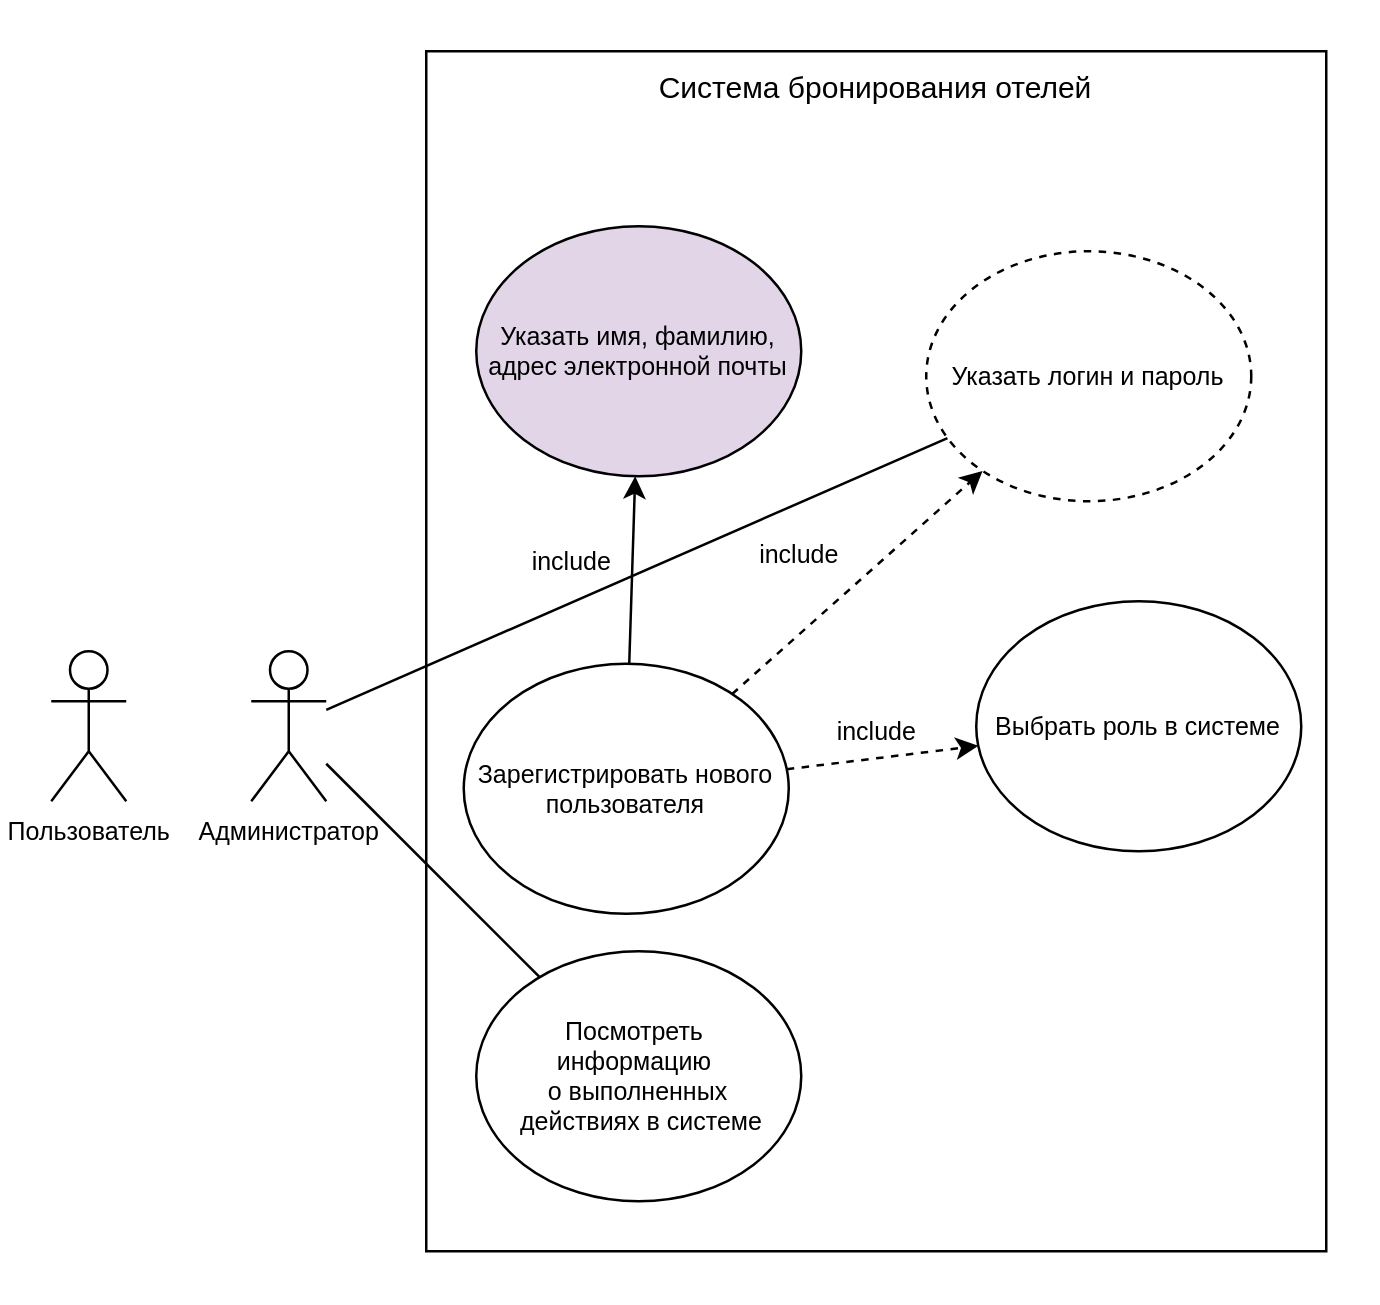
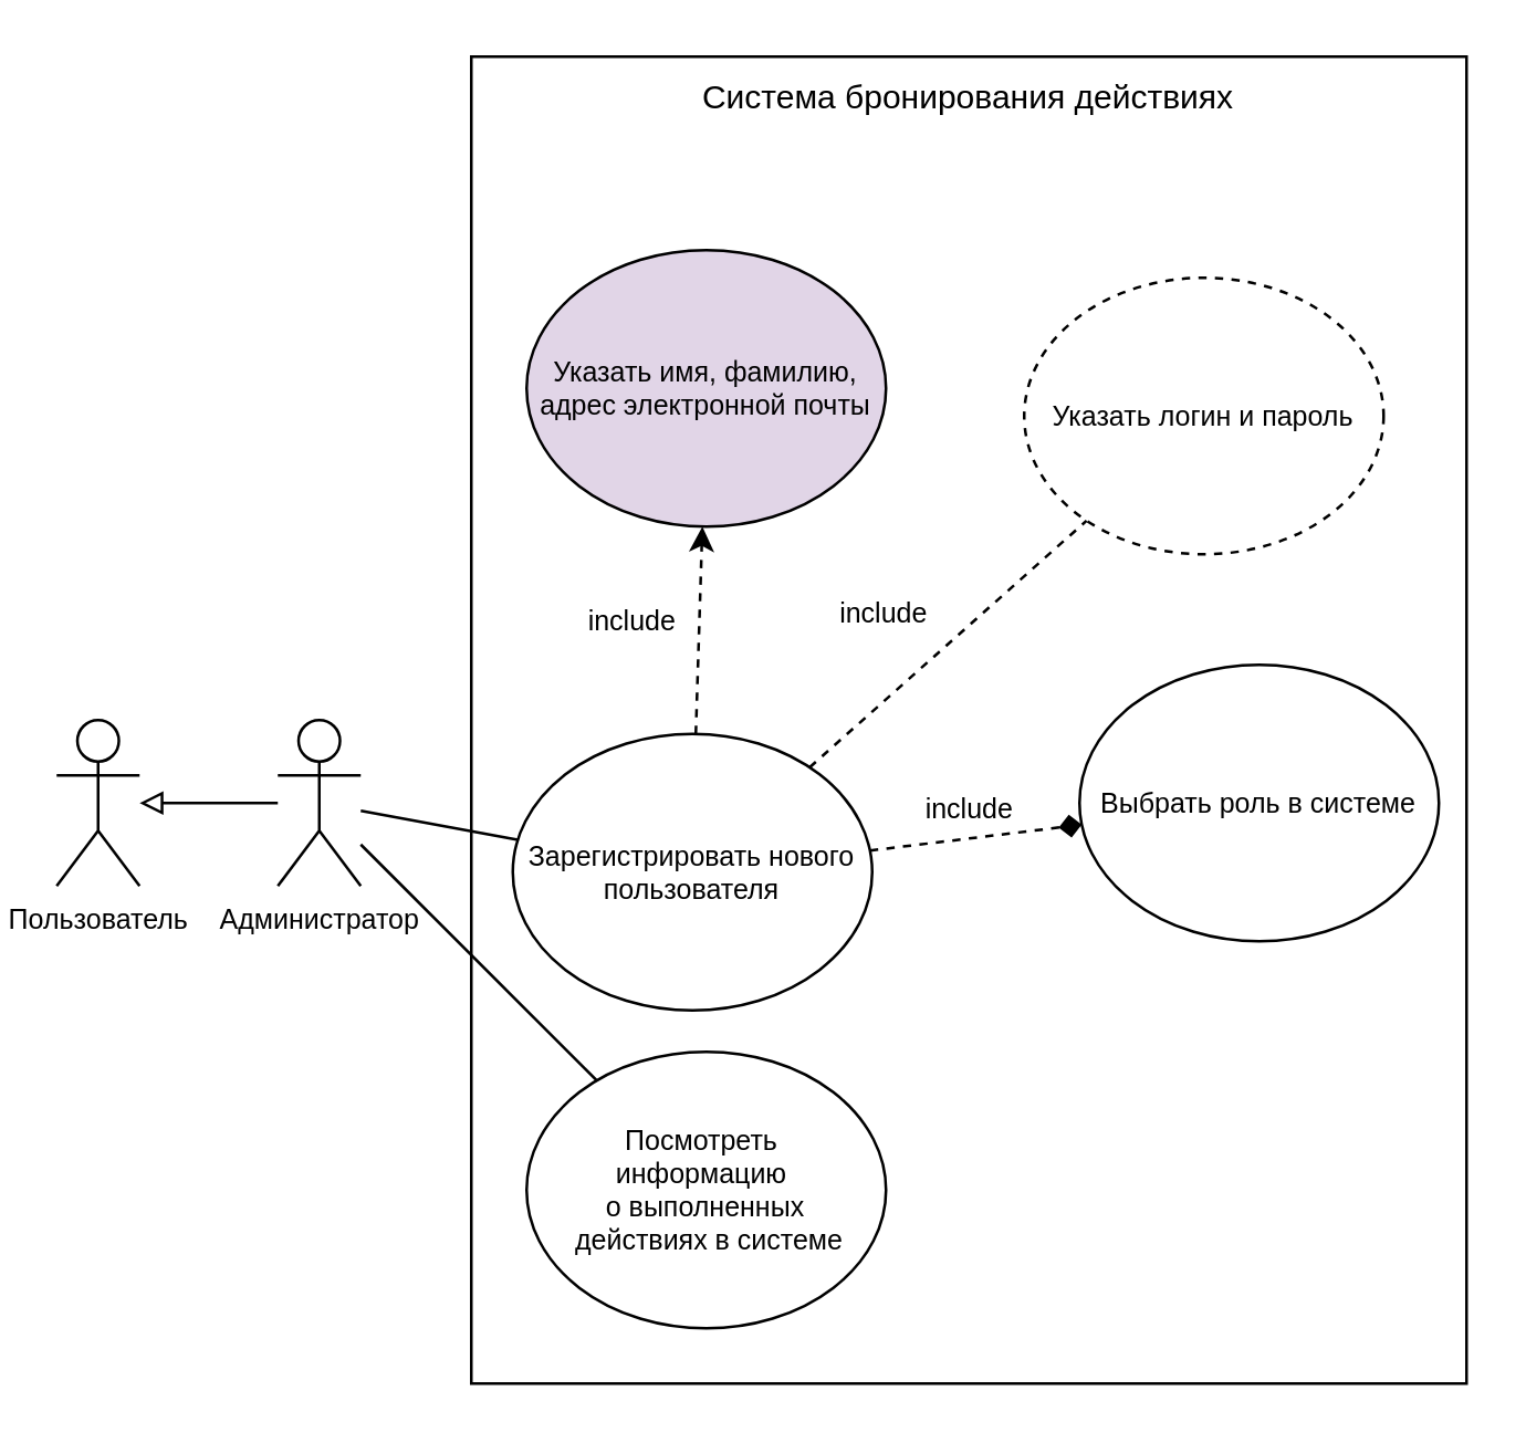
- <mxCell id="7" value="Система бронирования отелей" style="text;html=1;align=center;verticalAlign=middle;whiteSpace=wrap;rounded=0;" parent="1" vertex="1"><mxGeometry x="170" y="20" width="360" height="30" as="geometry" /></mxCell>
+ <mxCell id="7" value="Система бронирования действиях" style="text;html=1;align=center;verticalAlign=middle;whiteSpace=wrap;rounded=0;" parent="1" vertex="1"><mxGeometry x="170" y="20" width="360" height="30" as="geometry" /></mxCell>
- <mxCell id="16" value="" style="endArrow=classic;dashed=1;html=1;rounded=0;endFill=1;startFill=0;startArrow=none;fontSize=10;" parent="1" source="4" target="12" edge="1"><mxGeometry width="50" height="50" relative="1" as="geometry"><mxPoint x="265" y="250" as="sourcePoint" /><mxPoint x="265" y="200" as="targetPoint" /></mxGeometry></mxCell>
+ <mxCell id="16" value="" style="endArrow=none;dashed=1;html=1;rounded=0;endFill=1;startFill=0;startArrow=none;fontSize=10;" parent="1" source="4" target="12" edge="1"><mxGeometry width="50" height="50" relative="1" as="geometry"><mxPoint x="265" y="250" as="sourcePoint" /><mxPoint x="265" y="200" as="targetPoint" /></mxGeometry></mxCell>
- <mxCell id="5" value="" style="endArrow=none;html=1;rounded=0;fontSize=10;" parent="1" source="3" target="12" edge="1"><mxGeometry width="50" height="50" relative="1" as="geometry"><mxPoint x="520" y="230" as="sourcePoint" /><mxPoint x="570" y="180" as="targetPoint" /></mxGeometry></mxCell>
+ <mxCell id="5" value="" style="endArrow=none;html=1;rounded=0;fontSize=10;" parent="1" source="3" target="4" edge="1"><mxGeometry width="50" height="50" relative="1" as="geometry"><mxPoint x="520" y="230" as="sourcePoint" /><mxPoint x="570" y="180" as="targetPoint" /></mxGeometry></mxCell>
- <mxCell id="14" value="" style="endArrow=classic;dashed=0;html=1;rounded=0;endFill=1;startFill=0;startArrow=none;fontSize=10;" parent="1" source="4" target="11" edge="1"><mxGeometry width="50" height="50" relative="1" as="geometry"><mxPoint x="445" y="80" as="sourcePoint" /><mxPoint x="445" y="50" as="targetPoint" /></mxGeometry></mxCell>
+ <mxCell id="14" value="" style="endArrow=classic;dashed=1;html=1;rounded=0;endFill=1;startFill=0;startArrow=none;fontSize=10;" parent="1" source="4" target="11" edge="1"><mxGeometry width="50" height="50" relative="1" as="geometry"><mxPoint x="445" y="80" as="sourcePoint" /><mxPoint x="445" y="50" as="targetPoint" /></mxGeometry></mxCell>
+ <mxCell id="9" value="" style="endArrow=block;html=1;rounded=0;fontSize=10;endFill=0;" parent="1" source="3" target="8" edge="1"><mxGeometry width="50" height="50" relative="1" as="geometry"><mxPoint x="140" y="278" as="sourcePoint" /><mxPoint x="225" y="154" as="targetPoint" /></mxGeometry></mxCell>
- <mxCell id="18" value="" style="endArrow=classic;dashed=1;html=1;rounded=0;endFill=1;startFill=0;startArrow=none;fontSize=10;" parent="1" source="4" target="13" edge="1"><mxGeometry width="50" height="50" relative="1" as="geometry"><mxPoint x="311" y="264" as="sourcePoint" /><mxPoint x="399" y="196" as="targetPoint" /></mxGeometry></mxCell>
+ <mxCell id="18" value="" style="endArrow=diamond;dashed=1;html=1;rounded=0;endFill=1;startFill=0;startArrow=none;fontSize=10;" parent="1" source="4" target="13" edge="1"><mxGeometry width="50" height="50" relative="1" as="geometry"><mxPoint x="311" y="264" as="sourcePoint" /><mxPoint x="399" y="196" as="targetPoint" /></mxGeometry></mxCell>
